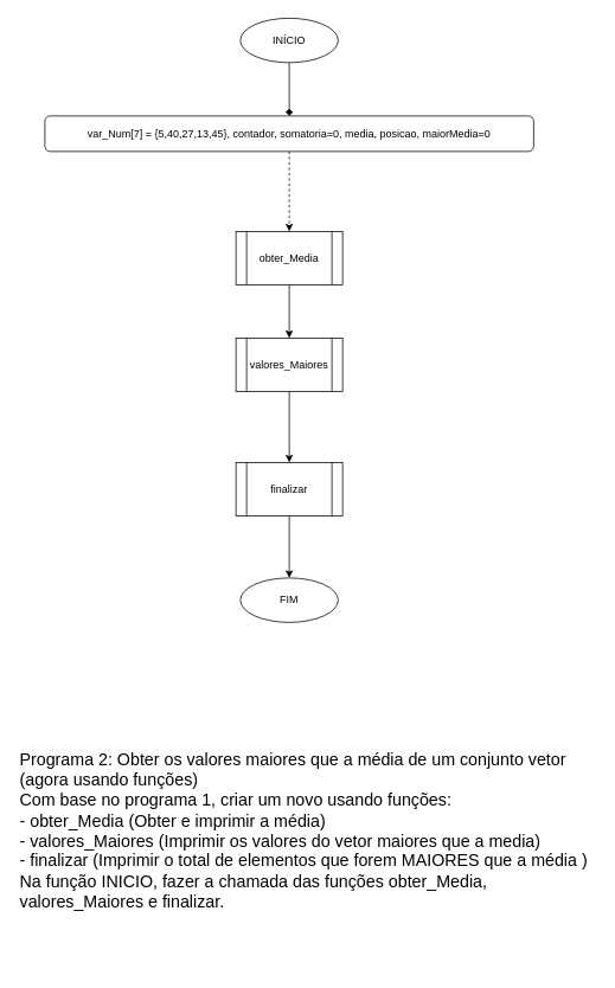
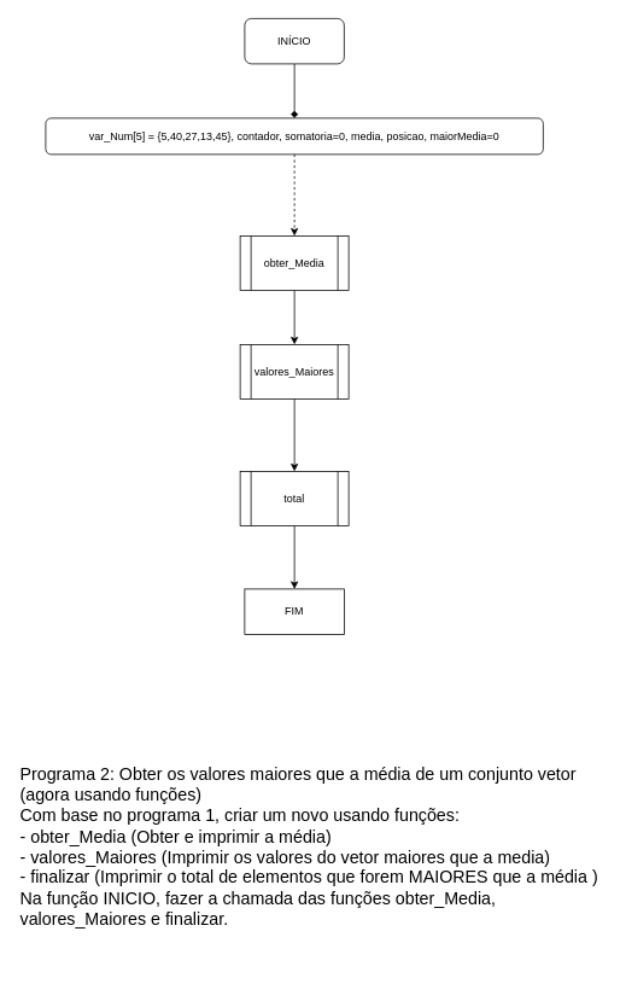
- <mxCell id="3" value="INÍCIO" style="ellipse;whiteSpace=wrap;html=1;" vertex="1" parent="1"><mxGeometry x="270" y="20" width="110" height="50" as="geometry" /></mxCell>
+ <mxCell id="3" value="INÍCIO" style="whiteSpace=wrap;html=1;rounded=1;" vertex="1" parent="1"><mxGeometry x="270" y="20" width="110" height="50" as="geometry" /></mxCell>
- <mxCell id="6" value="var_Num[7] = {5,40,27,13,45}, contador, somatoria=0, media, posicao, maiorMedia=0" style="rounded=1;whiteSpace=wrap;html=1;" vertex="1" parent="1"><mxGeometry x="50" y="130" width="550" height="40" as="geometry" /></mxCell>
+ <mxCell id="6" value="var_Num[5] = {5,40,27,13,45}, contador, somatoria=0, media, posicao, maiorMedia=0" style="rounded=1;whiteSpace=wrap;html=1;" vertex="1" parent="1"><mxGeometry x="50" y="130" width="550" height="40" as="geometry" /></mxCell>
- <mxCell id="12" value="finalizar" style="shape=process;whiteSpace=wrap;html=1;backgroundOutline=1;" vertex="1" parent="1"><mxGeometry x="265" y="520" width="120" height="60" as="geometry" /></mxCell>
+ <mxCell id="12" value="total" style="shape=process;whiteSpace=wrap;html=1;backgroundOutline=1;" vertex="1" parent="1"><mxGeometry x="265" y="520" width="120" height="60" as="geometry" /></mxCell>
- <mxCell id="4" value="FIM" style="ellipse;whiteSpace=wrap;html=1;" vertex="1" parent="1"><mxGeometry x="270" y="650" width="110" height="50" as="geometry" /></mxCell>
+ <mxCell id="4" value="FIM" style="whiteSpace=wrap;html=1;rounded=0;" vertex="1" parent="1"><mxGeometry x="270" y="650" width="110" height="50" as="geometry" /></mxCell>
